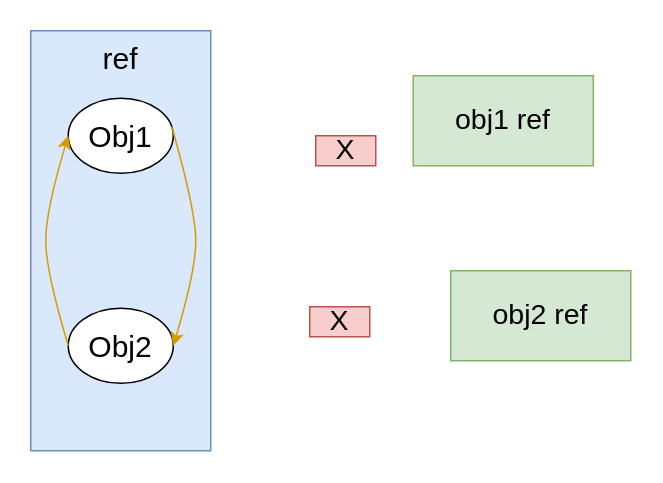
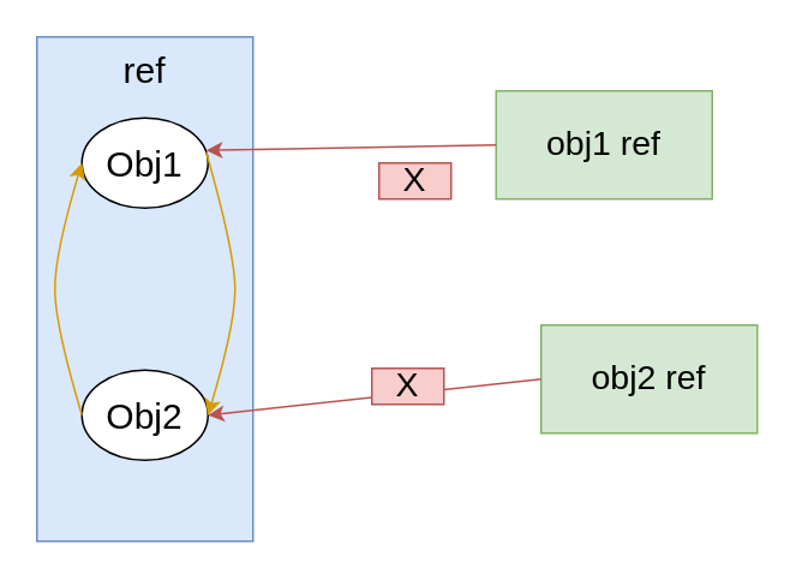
+ <mxCell id="9" value="" style="endArrow=classic;html=1;fontSize=20;entryX=0.986;entryY=0.36;entryDx=0;entryDy=0;entryPerimeter=0;exitX=0;exitY=0.5;exitDx=0;exitDy=0;fillColor=#f8cecc;strokeColor=#b85450;" edge="1" parent="1" source="3" target="4"><mxGeometry width="50" height="50" relative="1" as="geometry"><mxPoint x="180" y="160" as="sourcePoint" /><mxPoint x="230" y="110" as="targetPoint" /></mxGeometry></mxCell>
+ <mxCell id="10" value="" style="endArrow=classic;html=1;fontSize=20;entryX=1;entryY=0.5;entryDx=0;entryDy=0;exitX=0;exitY=0.5;exitDx=0;exitDy=0;fillColor=#f8cecc;strokeColor=#b85450;" edge="1" parent="1" source="6" target="5"><mxGeometry width="50" height="50" relative="1" as="geometry"><mxPoint x="310" y="100" as="sourcePoint" /><mxPoint x="124.02" y="93" as="targetPoint" /></mxGeometry></mxCell>
